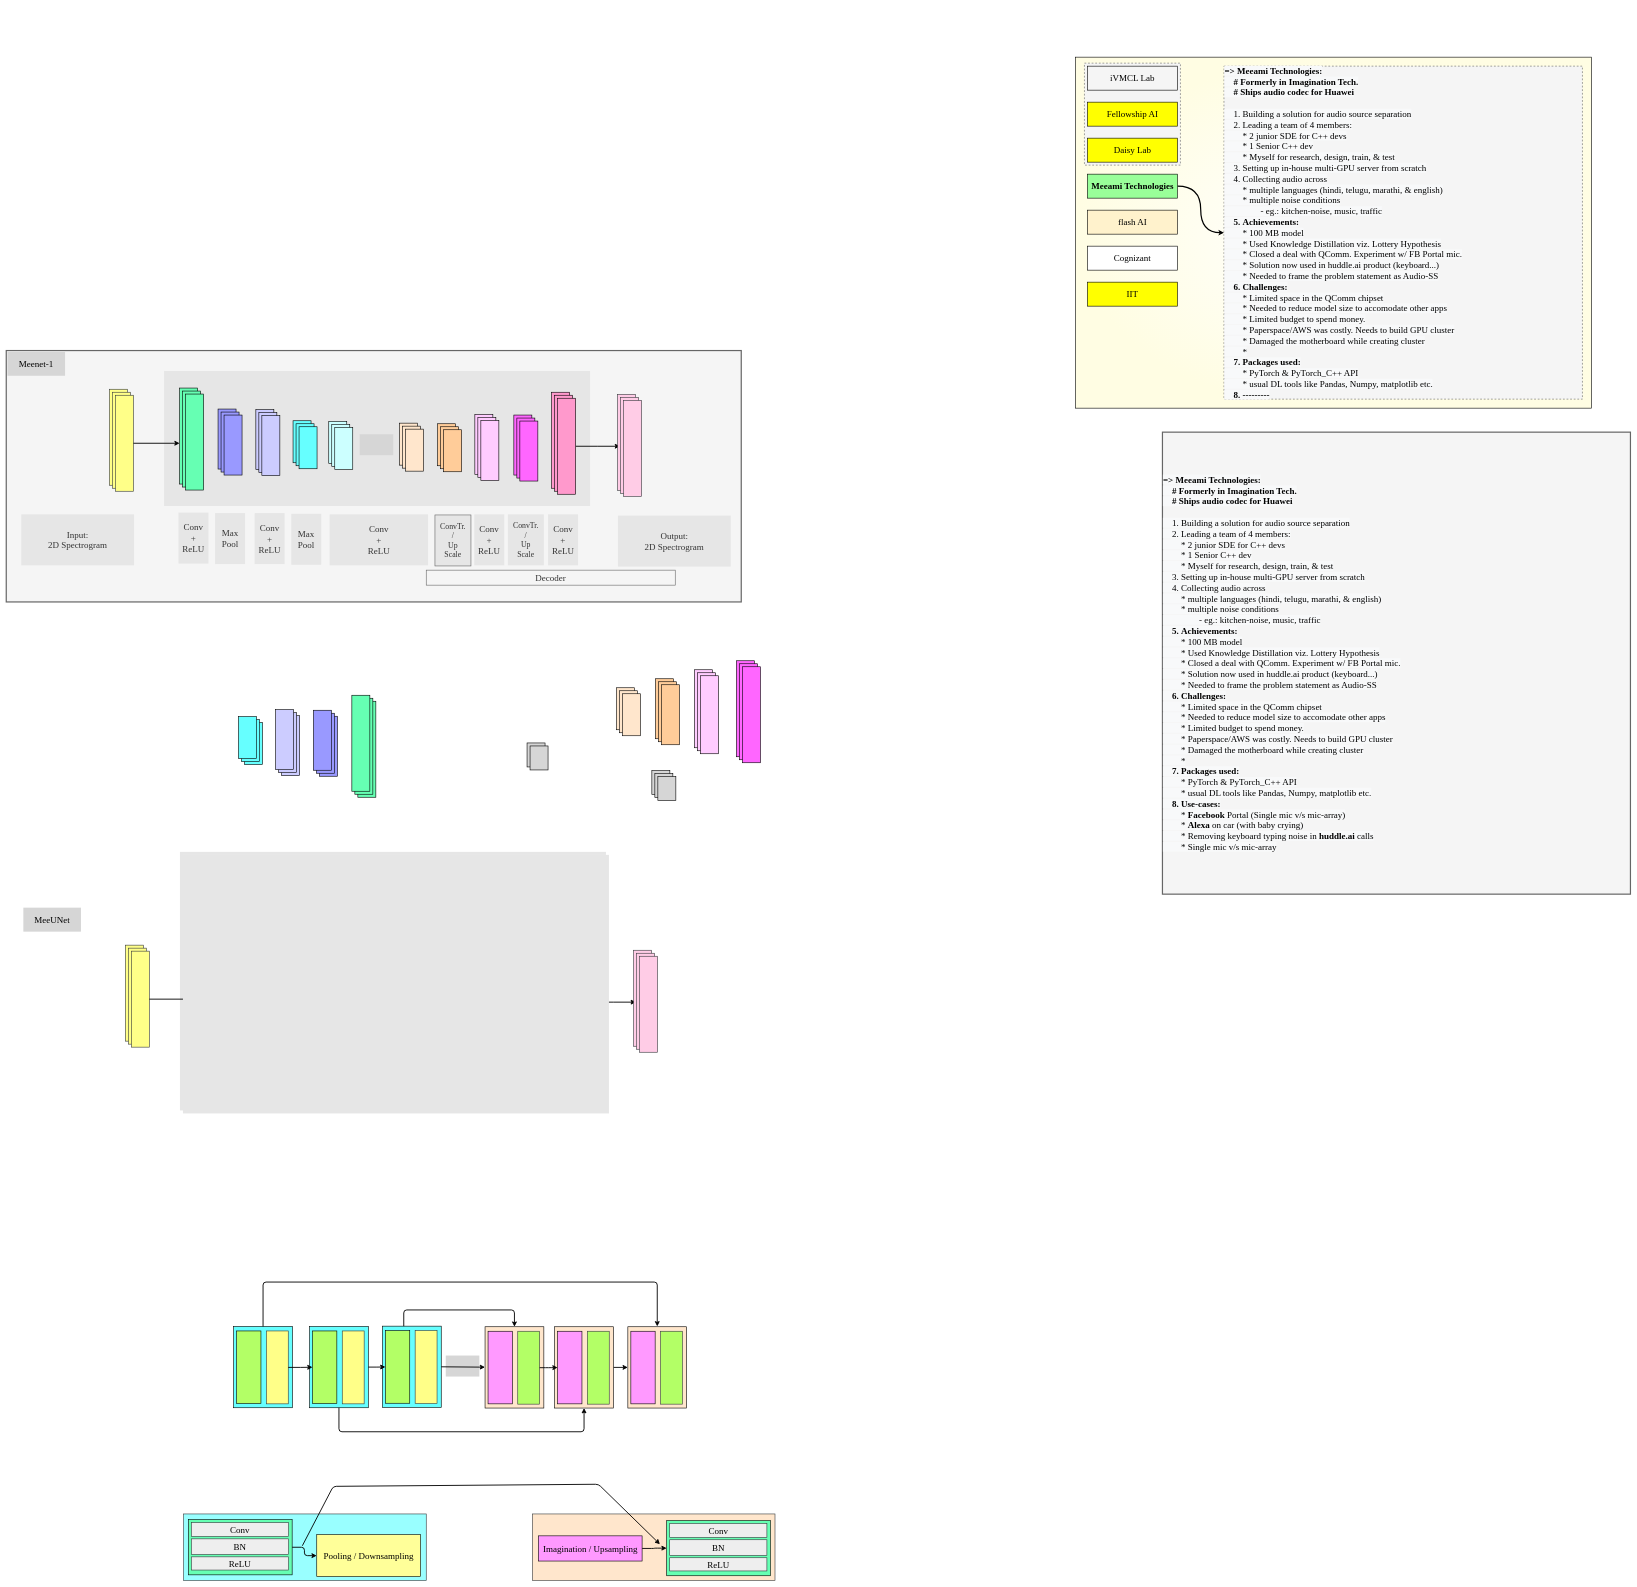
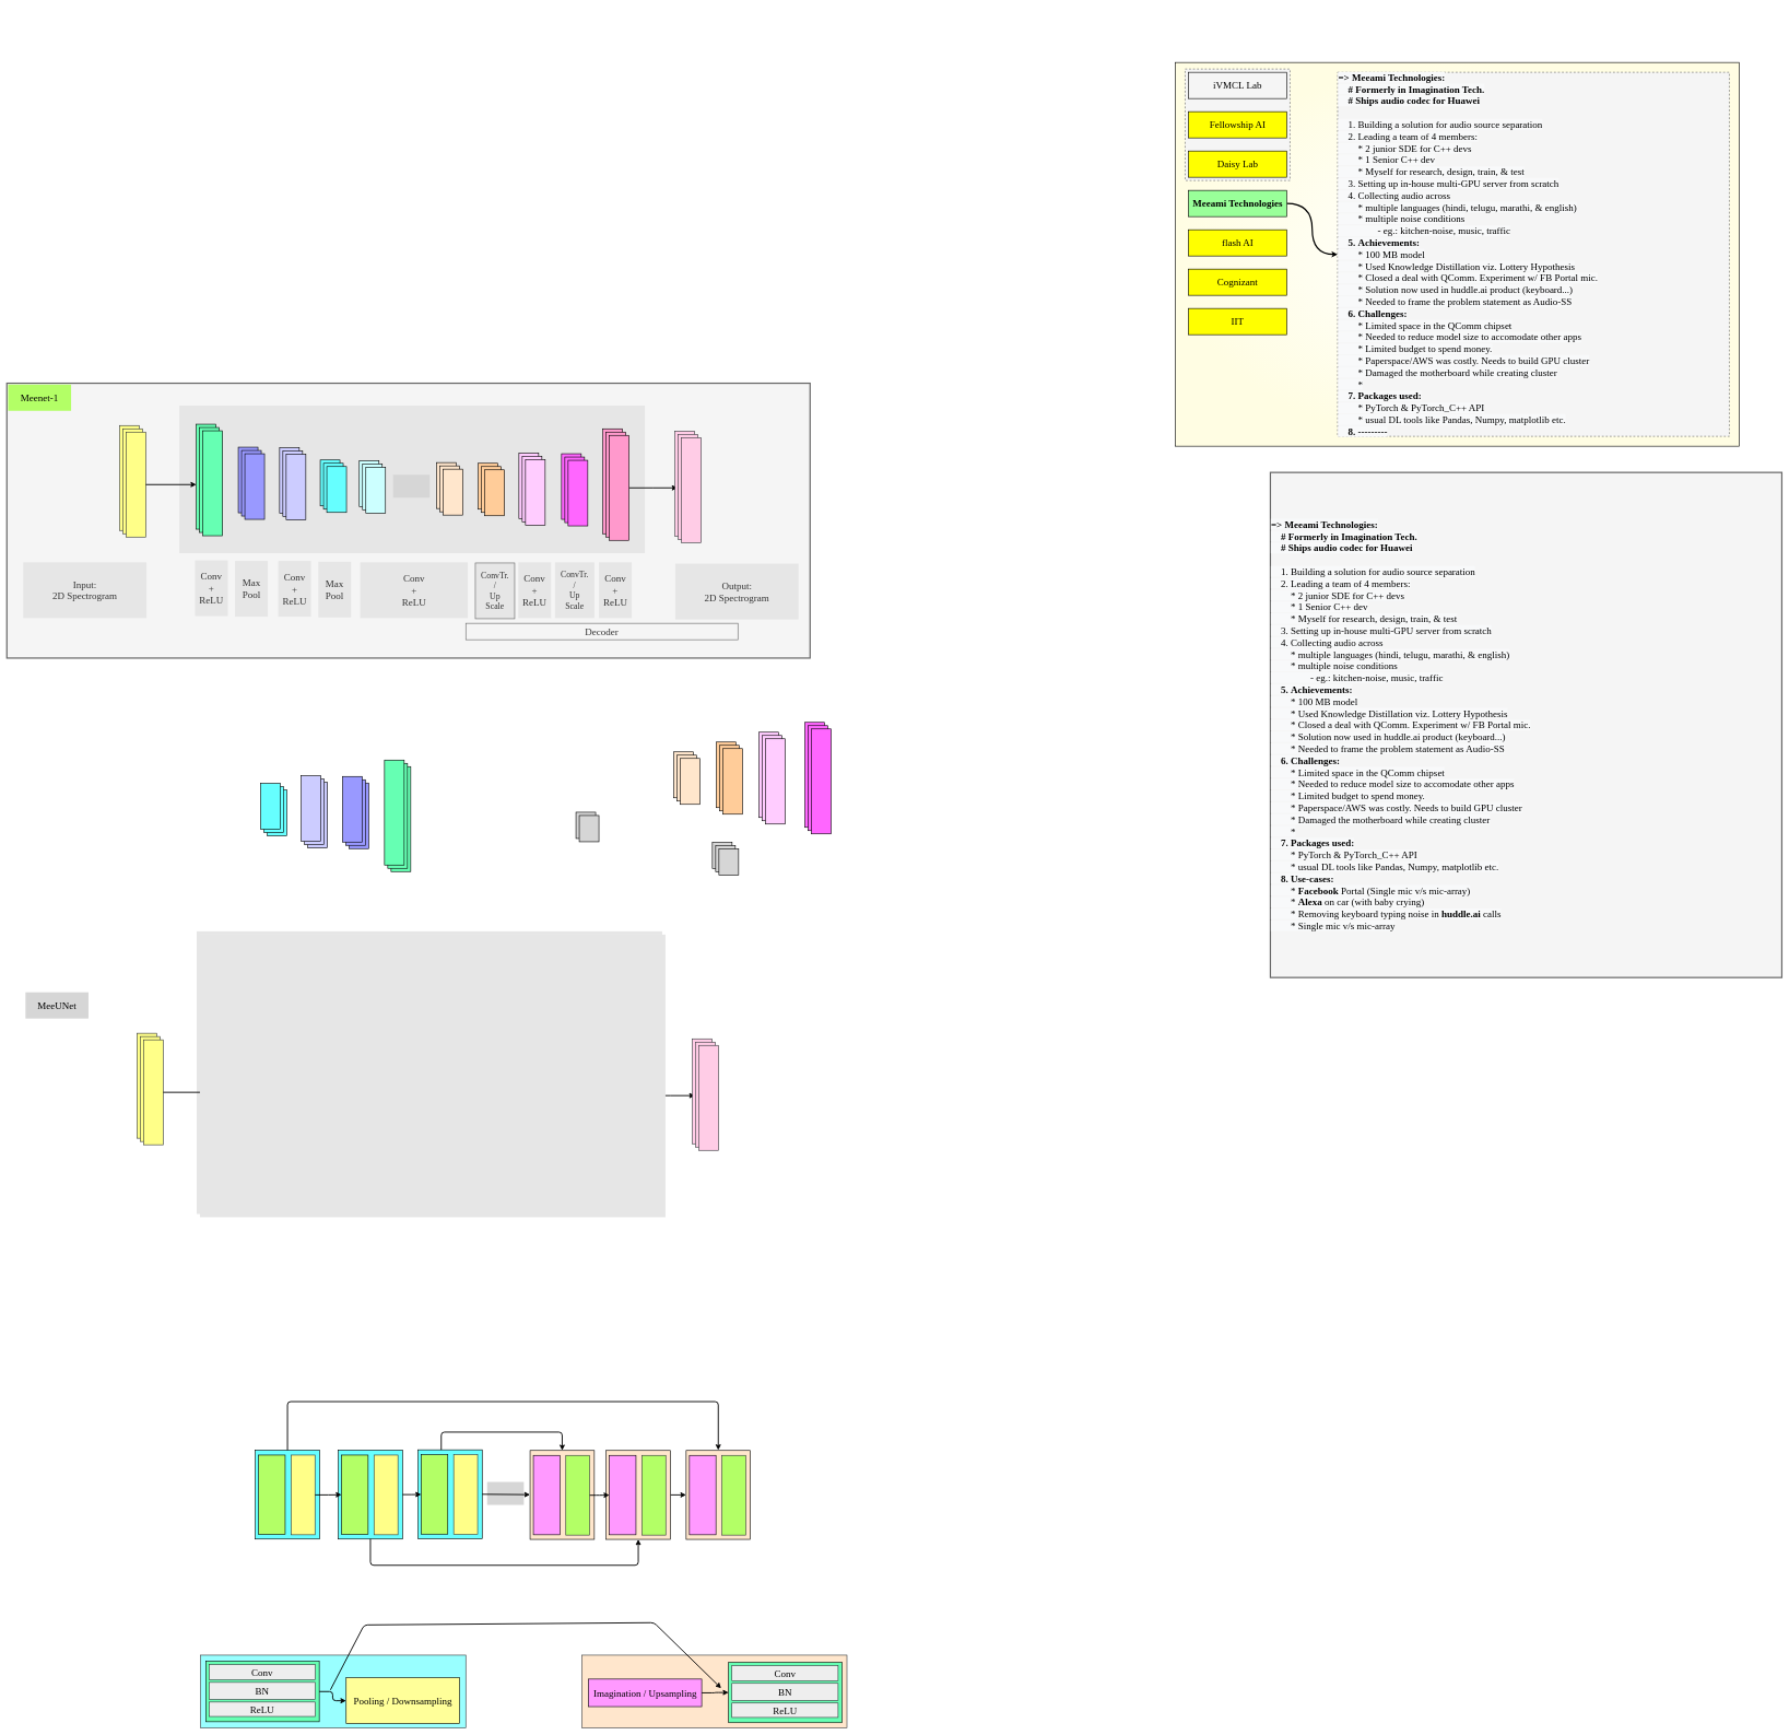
- <mxCell id="9" value="&lt;span style=&quot;font-family: &amp;#34;fira code&amp;#34; ; font-size: 30px&quot;&gt;flash AI&lt;br&gt;&lt;/span&gt;" style="rounded=0;whiteSpace=wrap;html=1;strokeWidth=2;fillColor=#fff2cc;movable=1;resizable=1;rotatable=1;deletable=1;editable=1;connectable=1;" parent="4" vertex="1"><mxGeometry x="-140" y="680" width="300" height="80" as="geometry" /></mxCell>
+ <mxCell id="9" value="&lt;span style=&quot;font-family: &amp;#34;fira code&amp;#34; ; font-size: 30px&quot;&gt;flash AI&lt;br&gt;&lt;/span&gt;" style="rounded=0;whiteSpace=wrap;html=1;strokeWidth=2;fillColor=#FFFF00;movable=1;resizable=1;rotatable=1;deletable=1;editable=1;connectable=1;" parent="4" vertex="1"><mxGeometry x="-140" y="680" width="300" height="80" as="geometry" /></mxCell>
- <mxCell id="14" value="&lt;span style=&quot;font-family: &amp;#34;fira code&amp;#34; ; font-size: 30px&quot;&gt;Cognizant&lt;br&gt;&lt;/span&gt;" style="rounded=0;whiteSpace=wrap;html=1;strokeWidth=2;fillColor=#ffffff;movable=1;resizable=1;rotatable=1;deletable=1;editable=1;connectable=1;" parent="4" vertex="1"><mxGeometry x="-140" y="800" width="300" height="80" as="geometry" /></mxCell>
+ <mxCell id="14" value="&lt;span style=&quot;font-family: &amp;#34;fira code&amp;#34; ; font-size: 30px&quot;&gt;Cognizant&lt;br&gt;&lt;/span&gt;" style="rounded=0;whiteSpace=wrap;html=1;strokeWidth=2;fillColor=#FFFF00;movable=1;resizable=1;rotatable=1;deletable=1;editable=1;connectable=1;" parent="4" vertex="1"><mxGeometry x="-140" y="800" width="300" height="80" as="geometry" /></mxCell>
- <mxCell id="94" value="&lt;span style=&quot;font-family: &amp;#34;fira code&amp;#34; ; font-size: 30px&quot;&gt;Meenet-1&lt;br&gt;&lt;/span&gt;" style="rounded=0;whiteSpace=wrap;html=1;strokeWidth=2;fillColor=#D6D6D6;movable=1;resizable=1;rotatable=1;deletable=1;editable=1;connectable=1;strokeColor=none;" vertex="1" parent="1"><mxGeometry x="24" y="1172" width="192" height="80" as="geometry" /></mxCell>
+ <mxCell id="94" value="&lt;span style=&quot;font-family: &amp;#34;fira code&amp;#34; ; font-size: 30px&quot;&gt;Meenet-1&lt;br&gt;&lt;/span&gt;" style="rounded=0;whiteSpace=wrap;html=1;strokeWidth=2;fillColor=#b3ff66;movable=1;resizable=1;rotatable=1;deletable=1;editable=1;connectable=1;strokeColor=none;" vertex="1" parent="1"><mxGeometry x="24" y="1172" width="192" height="80" as="geometry" /></mxCell>
